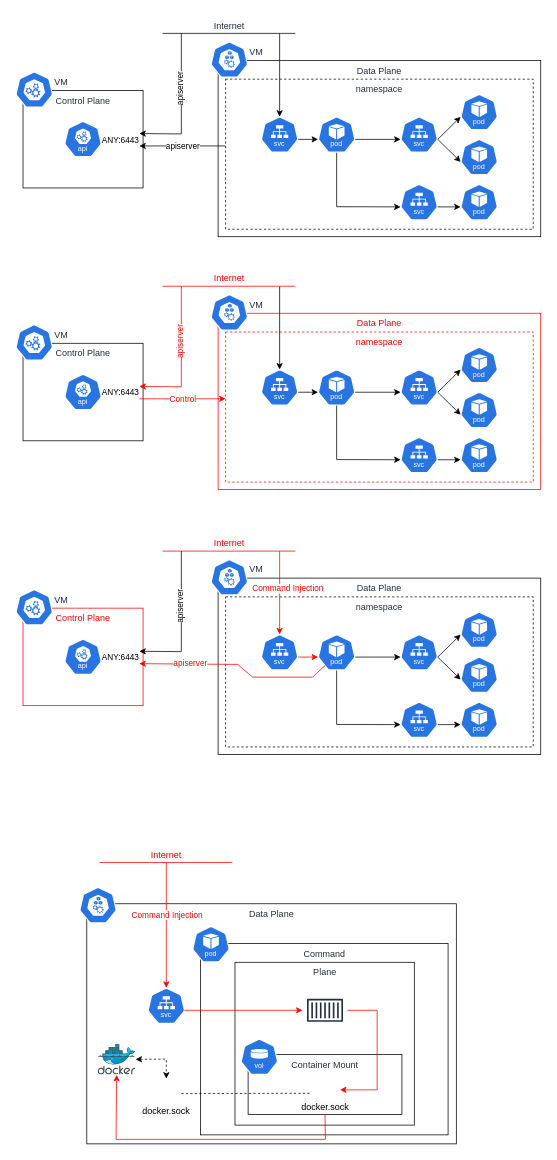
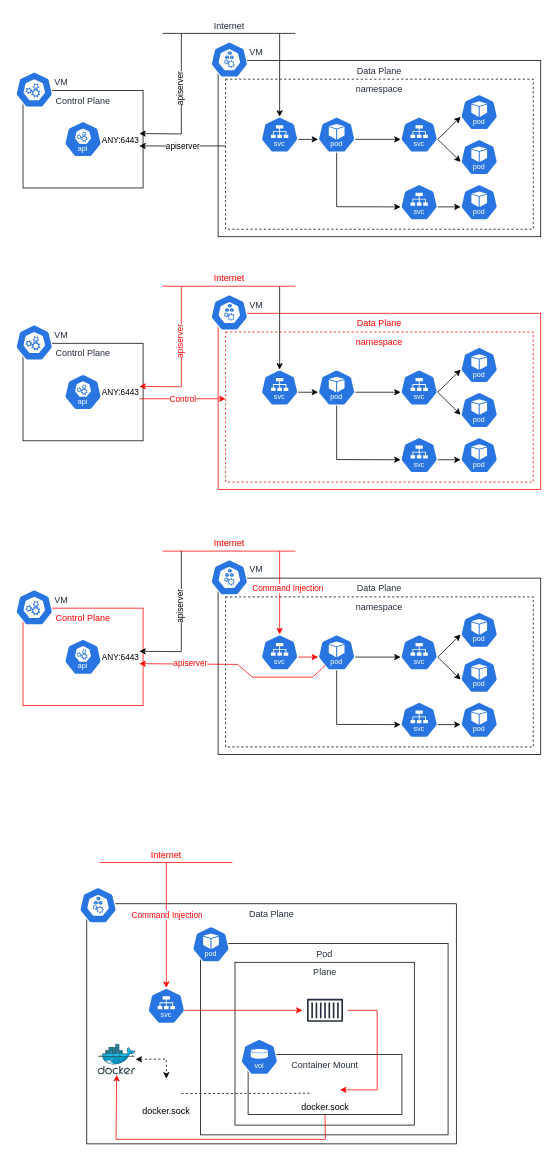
- <mxCell id="92" value="Command" style="fillColor=default;strokeColor=default;dashed=0;verticalAlign=top;fontStyle=0;fontColor=#232F3D;whiteSpace=wrap;html=1;" vertex="1" parent="1"><mxGeometry x="266.5" y="1257" width="330" height="255" as="geometry" /></mxCell>
+ <mxCell id="92" value="Pod" style="fillColor=default;strokeColor=default;dashed=0;verticalAlign=top;fontStyle=0;fontColor=#232F3D;whiteSpace=wrap;html=1;" vertex="1" parent="1"><mxGeometry x="266.5" y="1257" width="330" height="255" as="geometry" /></mxCell>
